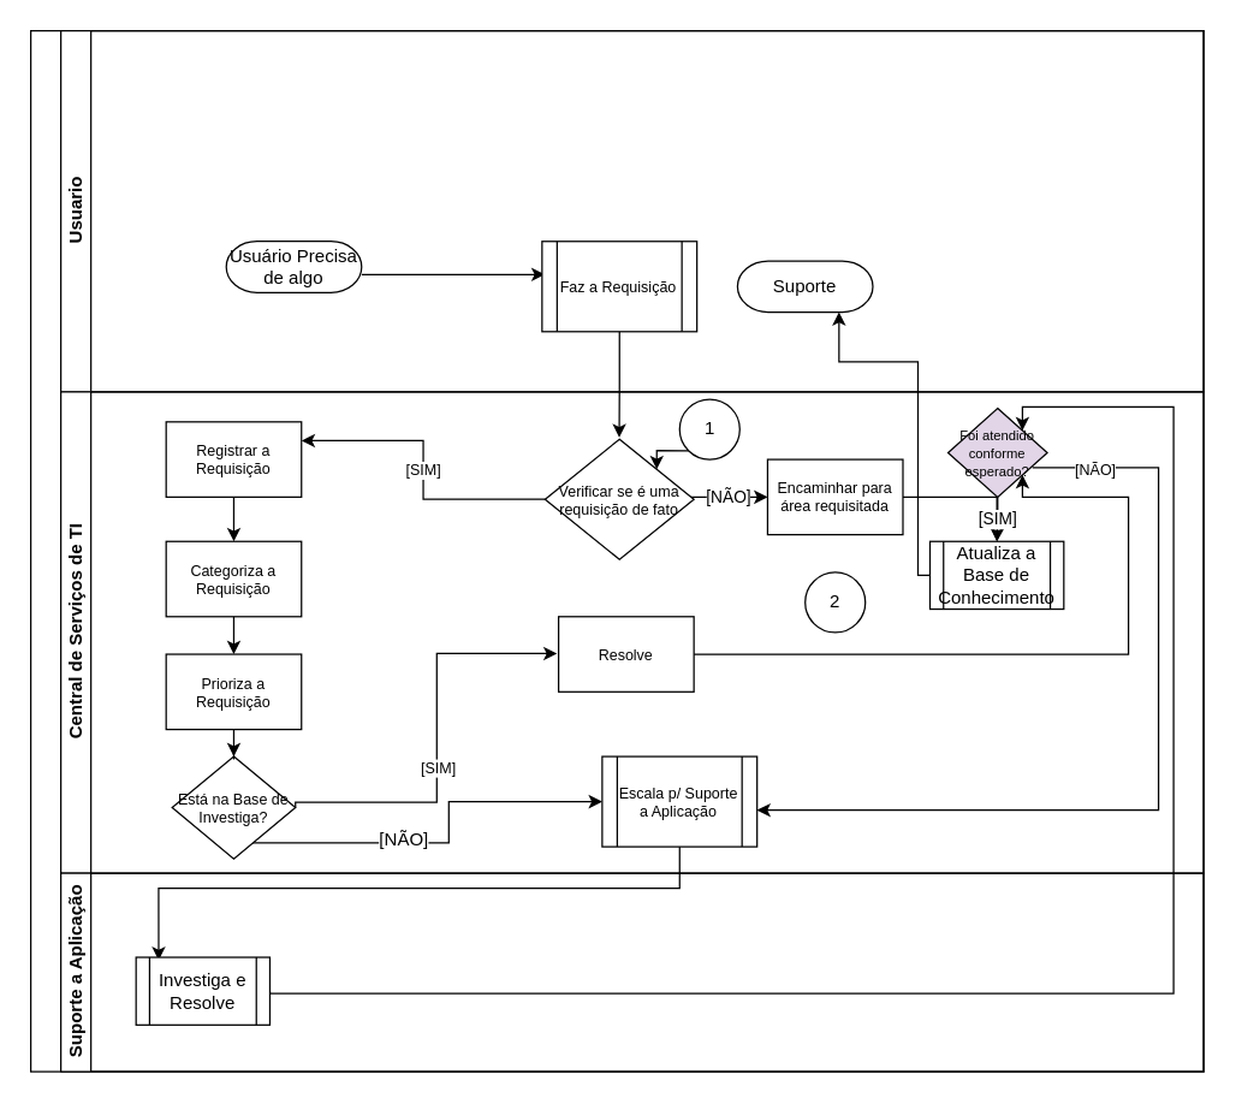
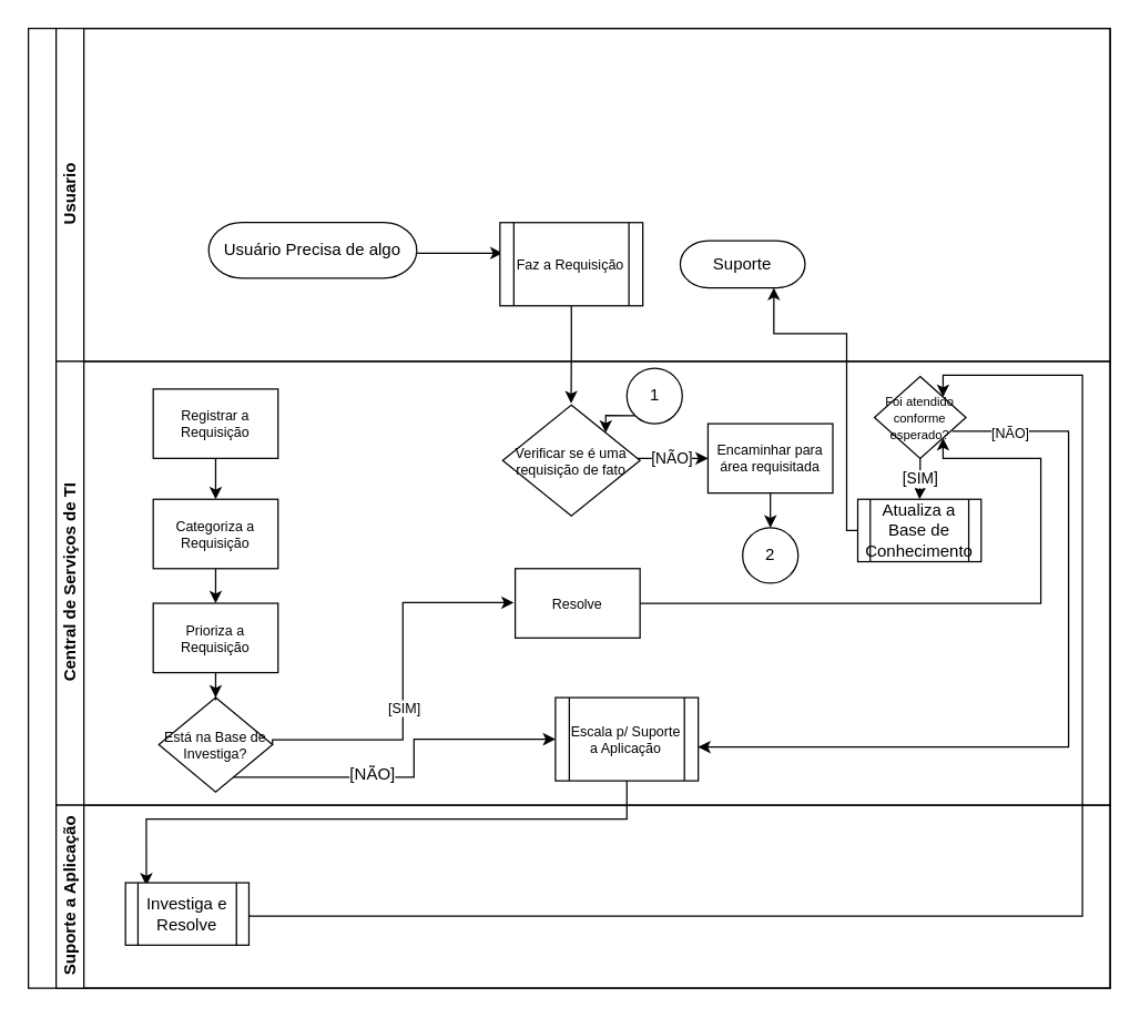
- <mxCell id="8" value="Usuário Precisa de algo" style="rounded=1;whiteSpace=wrap;html=1;strokeWidth=1;arcSize=60;" parent="6" vertex="1"><mxGeometry x="110" y="140" width="90" height="34" as="geometry" /></mxCell>
+ <mxCell id="8" value="Usuário Precisa de algo" style="rounded=1;whiteSpace=wrap;html=1;strokeWidth=1;arcSize=60;" parent="6" vertex="1"><mxGeometry x="110" y="140" width="150" height="40" as="geometry" /></mxCell>
- <mxCell id="30" value="&lt;span style=&quot;font-size: 9px&quot;&gt;Foi atendido conforme esperado?&lt;/span&gt;" style="rhombus;whiteSpace=wrap;html=1;strokeWidth=1;fontSize=10;fillColor=#e1d5e7;" parent="11" vertex="1"><mxGeometry x="590" y="11" width="66" height="59" as="geometry" /></mxCell>
+ <mxCell id="30" value="&lt;span style=&quot;font-size: 9px&quot;&gt;Foi atendido conforme esperado?&lt;/span&gt;" style="rhombus;whiteSpace=wrap;html=1;strokeWidth=1;fontSize=10;" parent="11" vertex="1"><mxGeometry x="590" y="11" width="66" height="59" as="geometry" /></mxCell>
- <mxCell id="25" value="[SIM]" style="edgeStyle=orthogonalEdgeStyle;rounded=0;orthogonalLoop=1;jettySize=auto;html=1;fontSize=10;entryX=1;entryY=0.25;entryDx=0;entryDy=0;" parent="11" source="13" target="17" edge="1"><mxGeometry relative="1" as="geometry"><mxPoint x="180" y="71.5" as="targetPoint" /></mxGeometry></mxCell>
- <mxCell id="14" style="edgeStyle=orthogonalEdgeStyle;rounded=0;orthogonalLoop=1;jettySize=auto;html=1;" edge="1" parent="11" source="15" target="28"><mxGeometry relative="1" as="geometry" /></mxCell>
+ <mxCell id="14" style="edgeStyle=orthogonalEdgeStyle;rounded=0;orthogonalLoop=1;jettySize=auto;html=1;entryX=0.5;entryY=0;entryDx=0;entryDy=0;" edge="1" parent="11" source="15" target="34"><mxGeometry relative="1" as="geometry" /></mxCell>
